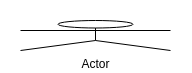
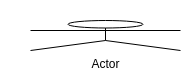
- <mxCell id="2" value="Actor" style="shape=umlActor;verticalLabelPosition=bottom;verticalAlign=top;html=1;outlineConnect=0;" vertex="1" parent="1"><mxGeometry x="20" y="20" width="150" height="30" as="geometry" /></mxCell>
+ <mxCell id="2" value="Actor" style="shape=umlActor;verticalLabelPosition=bottom;verticalAlign=top;html=1;outlineConnect=0;" vertex="1" parent="1"><mxGeometry x="30" y="20" width="150" height="30" as="geometry" /></mxCell>
